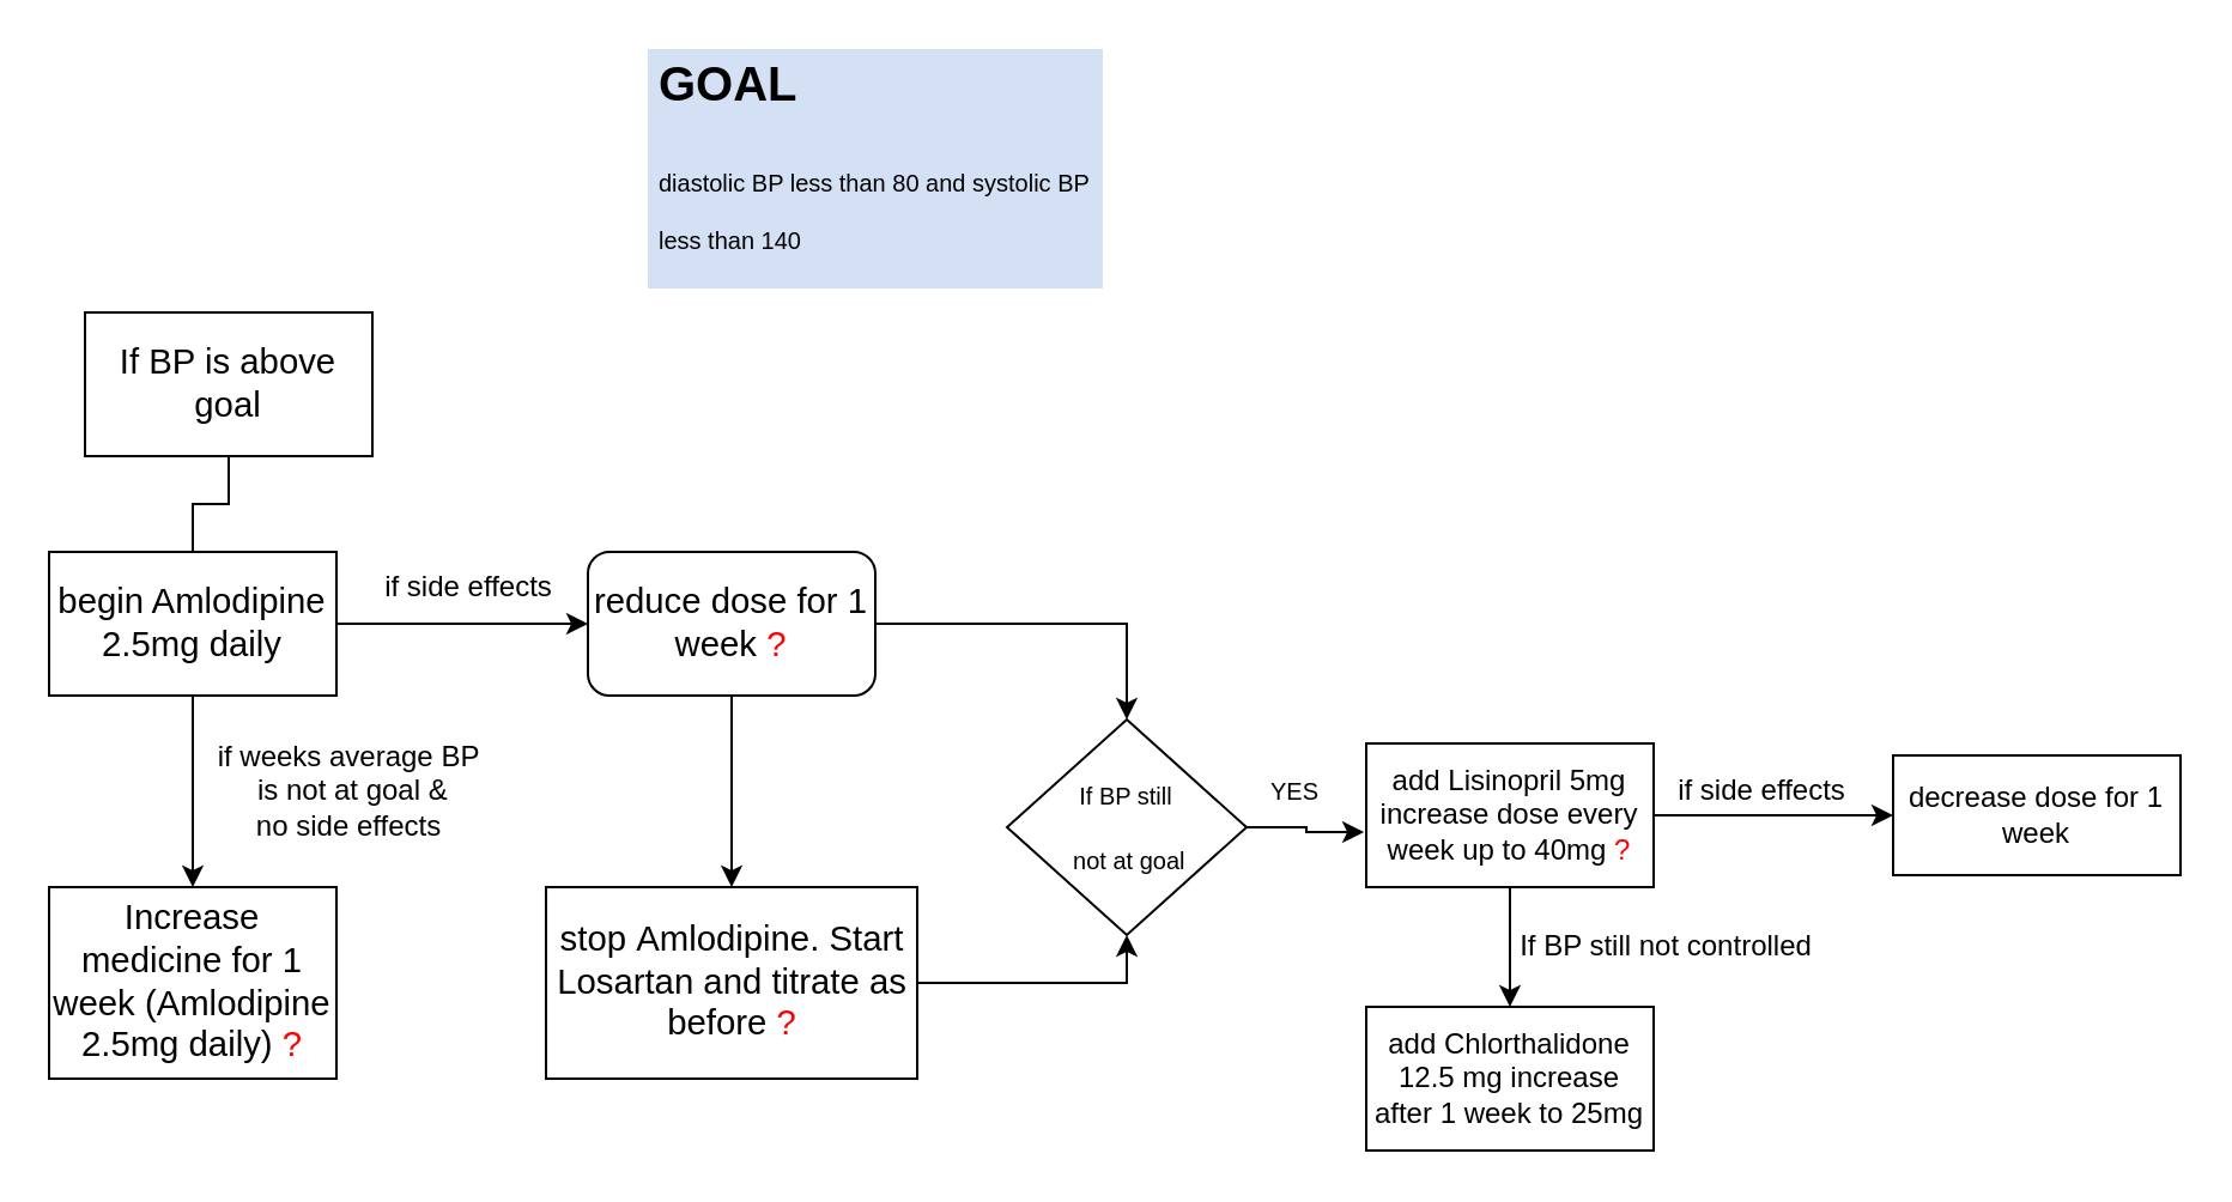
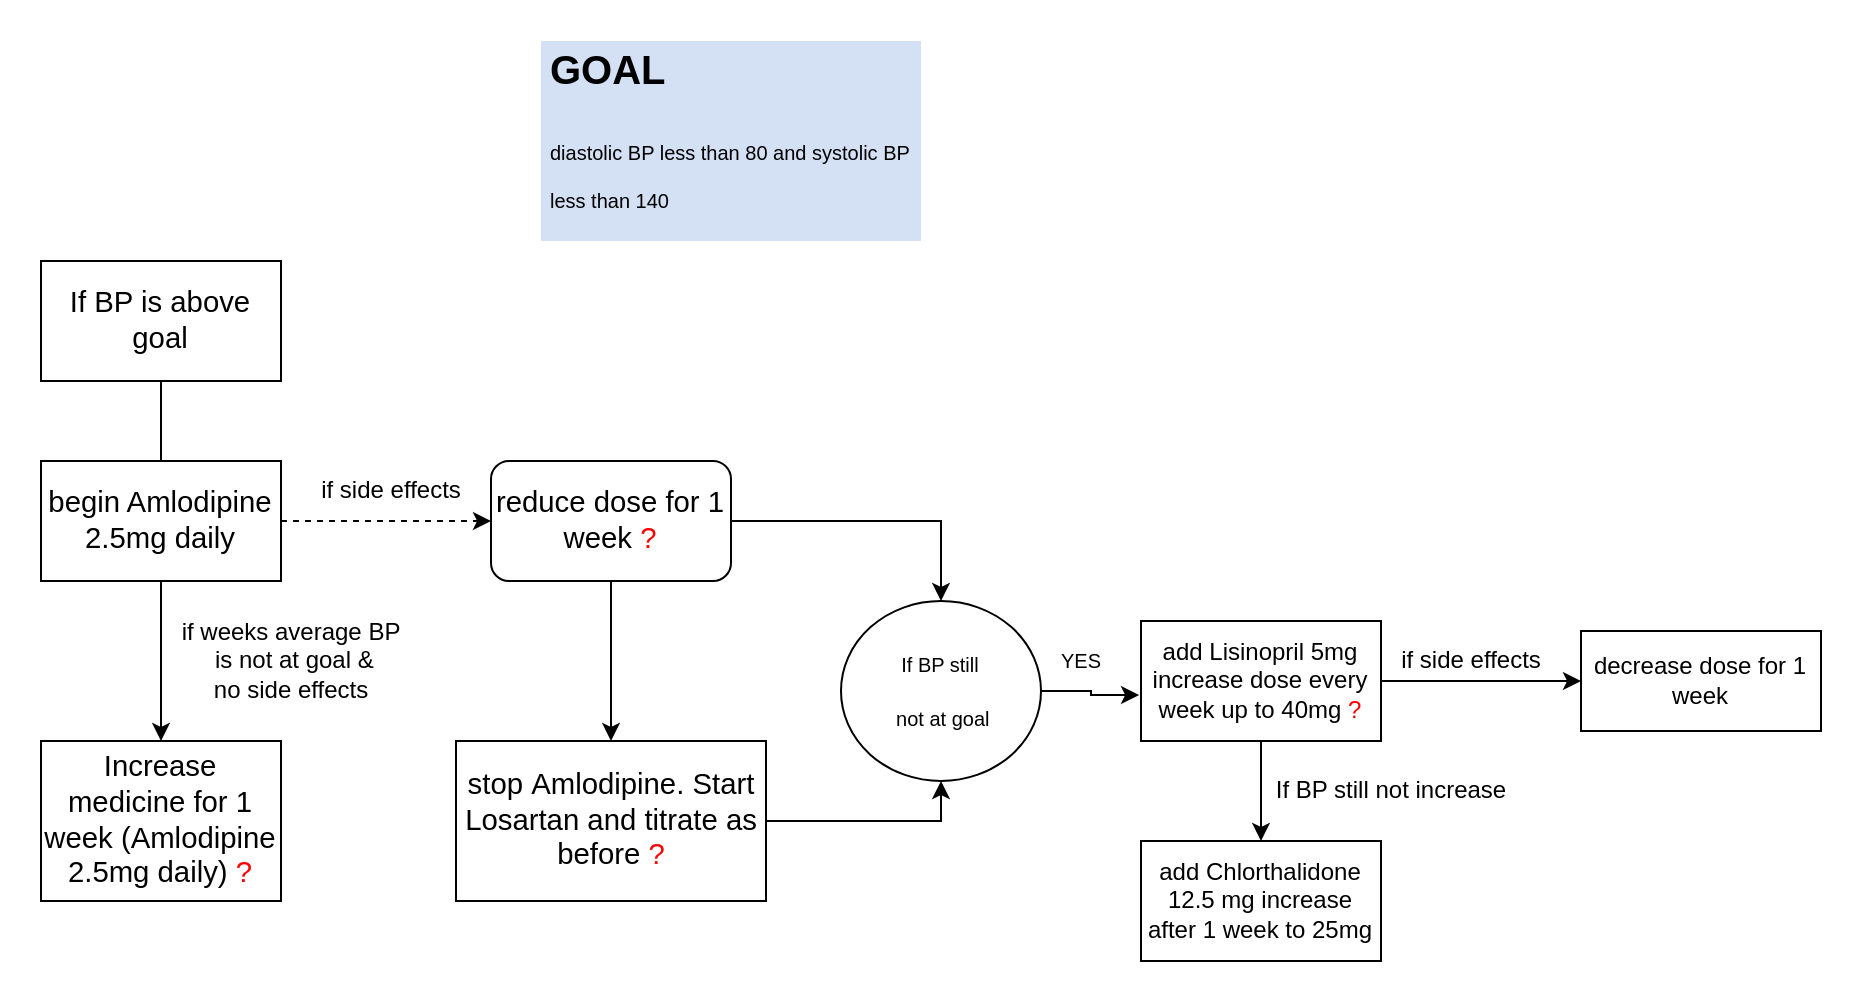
- <mxCell id="3" value="&lt;p class=&quot;MsoNormal&quot;&gt;&lt;span style=&quot;mso-spacerun:'yes';font-family:Arial;font-size:11.0pt;&quot; dir=&quot;LTR&quot;&gt;If BP is above goal&lt;/span&gt;&lt;/p&gt;" style="rounded=0;whiteSpace=wrap;html=1;" parent="1" vertex="1"><mxGeometry x="35" y="130" width="120" height="60" as="geometry" /></mxCell>
+ <mxCell id="3" value="&lt;p class=&quot;MsoNormal&quot;&gt;&lt;span style=&quot;mso-spacerun:'yes';font-family:Arial;font-size:11.0pt;&quot; dir=&quot;LTR&quot;&gt;If BP is above goal&lt;/span&gt;&lt;/p&gt;" style="rounded=0;whiteSpace=wrap;html=1;" parent="1" vertex="1"><mxGeometry x="20" y="130" width="120" height="60" as="geometry" /></mxCell>
- <mxCell id="5" value="" style="edgeStyle=orthogonalEdgeStyle;rounded=0;orthogonalLoop=1;jettySize=auto;html=1;" parent="1" source="6" target="11" edge="1"><mxGeometry relative="1" as="geometry" /></mxCell>
+ <mxCell id="5" value="" style="edgeStyle=orthogonalEdgeStyle;rounded=0;orthogonalLoop=1;jettySize=auto;html=1;dashed=1;" parent="1" source="6" target="11" edge="1"><mxGeometry relative="1" as="geometry" /></mxCell>
- <mxCell id="16" value="&lt;p class=&quot;MsoNormal&quot;&gt;&lt;span style=&quot;font-family: Arial;&quot; dir=&quot;LTR&quot;&gt;&lt;font style=&quot;font-size: 10px;&quot;&gt;If BP still&lt;/font&gt;&lt;/span&gt;&lt;/p&gt;&lt;p class=&quot;MsoNormal&quot;&gt;&lt;span style=&quot;font-family: Arial;&quot; dir=&quot;LTR&quot;&gt;&lt;font style=&quot;font-size: 10px;&quot;&gt;&amp;nbsp;not at goal&lt;/font&gt;&lt;/span&gt;&lt;/p&gt;" style="rhombus;whiteSpace=wrap;html=1;rounded=0;" parent="1" vertex="1"><mxGeometry x="420" y="300" width="100" height="90" as="geometry" /></mxCell>
+ <mxCell id="16" value="&lt;p class=&quot;MsoNormal&quot;&gt;&lt;span style=&quot;font-family: Arial;&quot; dir=&quot;LTR&quot;&gt;&lt;font style=&quot;font-size: 10px;&quot;&gt;If BP still&lt;/font&gt;&lt;/span&gt;&lt;/p&gt;&lt;p class=&quot;MsoNormal&quot;&gt;&lt;span style=&quot;font-family: Arial;&quot; dir=&quot;LTR&quot;&gt;&lt;font style=&quot;font-size: 10px;&quot;&gt;&amp;nbsp;not at goal&lt;/font&gt;&lt;/span&gt;&lt;/p&gt;" style="ellipse;whiteSpace=wrap;html=1;" parent="1" vertex="1"><mxGeometry x="420" y="300" width="100" height="90" as="geometry" /></mxCell>
- <mxCell id="25" value="&lt;font color=&quot;#000000&quot;&gt;If BP still not controlled&lt;/font&gt;" style="text;html=1;align=center;verticalAlign=middle;resizable=0;points=[];autosize=1;strokeColor=none;fillColor=none;fontSize=12;fontColor=#FF0000;" parent="1" vertex="1"><mxGeometry x="620" y="380" width="150" height="30" as="geometry" /></mxCell>
+ <mxCell id="25" value="&lt;font color=&quot;#000000&quot;&gt;If BP still not increase&lt;/font&gt;" style="text;html=1;align=center;verticalAlign=middle;resizable=0;points=[];autosize=1;strokeColor=none;fillColor=none;fontSize=12;fontColor=#FF0000;" parent="1" vertex="1"><mxGeometry x="620" y="380" width="150" height="30" as="geometry" /></mxCell>
